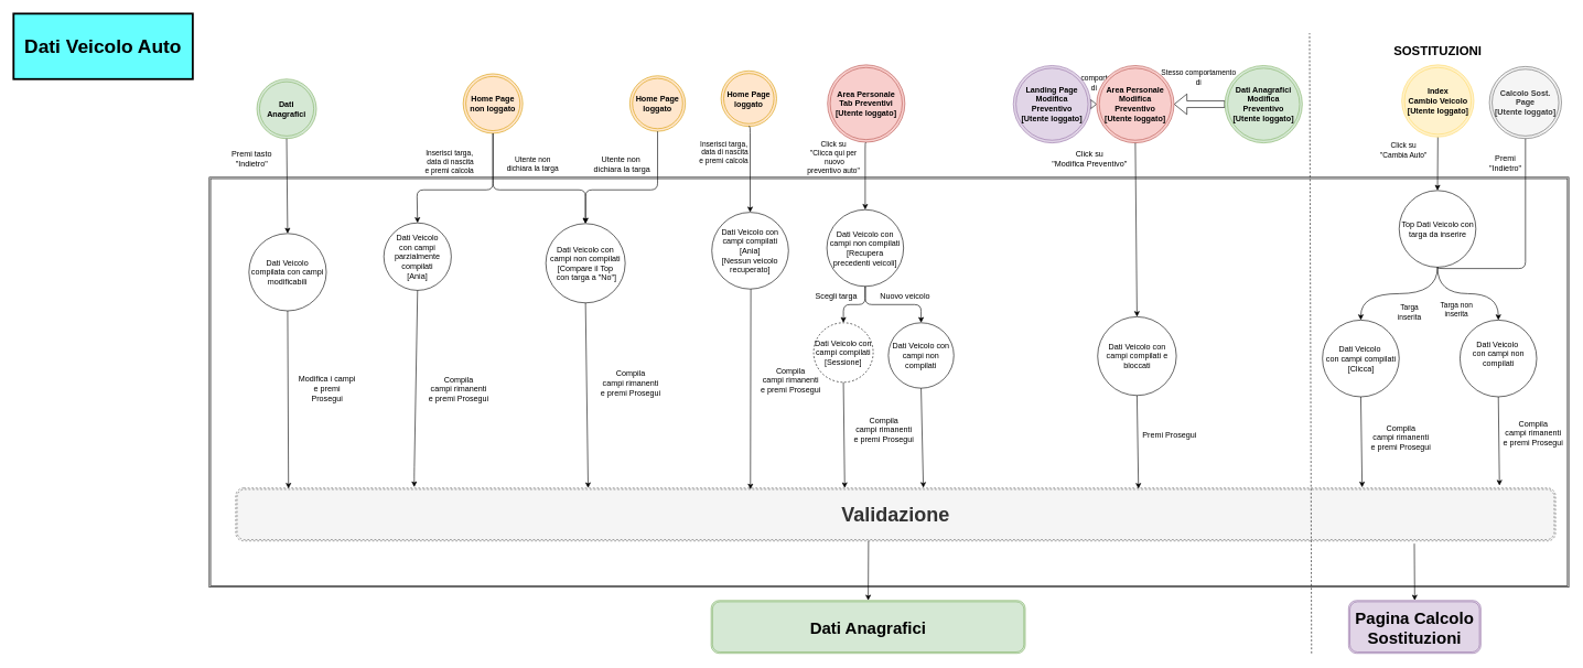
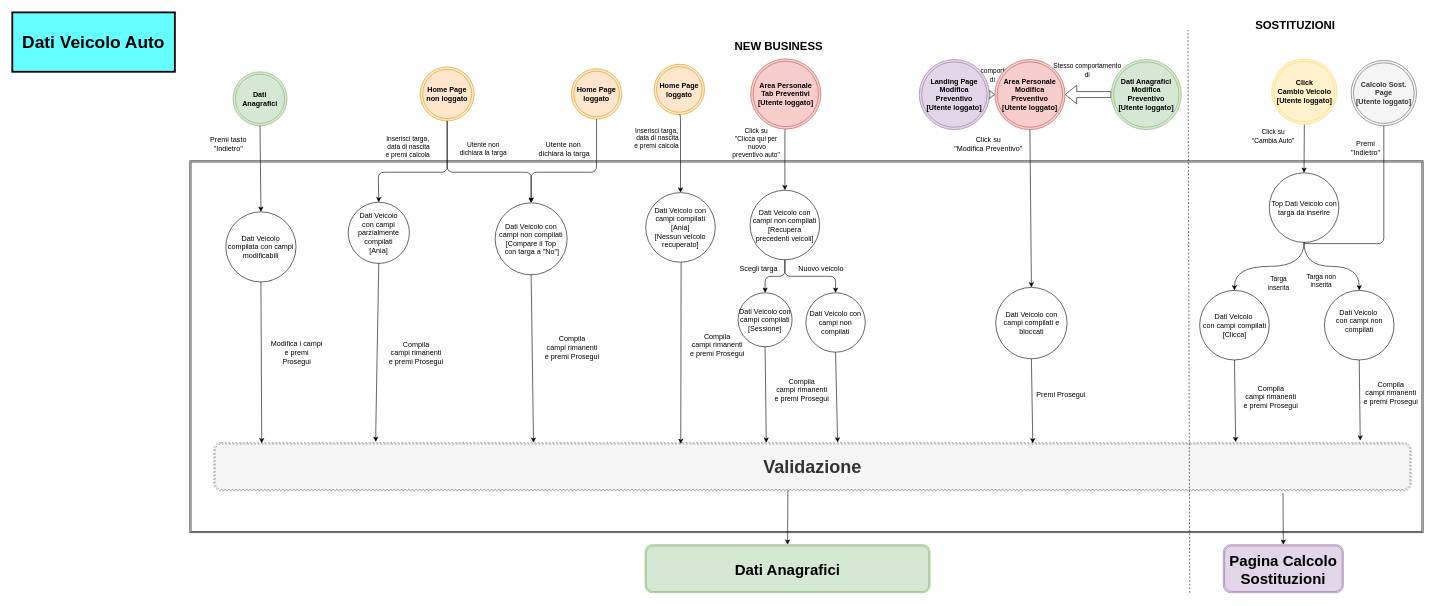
+ <mxCell id="13" value="&lt;b&gt;&lt;font style=&quot;font-size: 19px&quot;&gt;NEW BUSINESS&lt;/font&gt;&lt;/b&gt;" style="text;html=1;strokeColor=none;fillColor=none;align=center;verticalAlign=middle;whiteSpace=wrap;rounded=0;" parent="1" vertex="1"><mxGeometry x="1206" y="67.5" width="184" height="20" as="geometry" /></mxCell>
- <mxCell id="14" value="&lt;b&gt;&lt;font style=&quot;font-size: 19px&quot;&gt;SOSTITUZIONI&lt;/font&gt;&lt;/b&gt;" style="text;html=1;strokeColor=none;fillColor=none;align=center;verticalAlign=middle;whiteSpace=wrap;rounded=0;" parent="1" vertex="1"><mxGeometry x="2082" y="68" width="184" height="20" as="geometry" /></mxCell>
+ <mxCell id="14" value="&lt;b&gt;&lt;font style=&quot;font-size: 19px&quot;&gt;SOSTITUZIONI&lt;/font&gt;&lt;/b&gt;" style="text;html=1;strokeColor=none;fillColor=none;align=center;verticalAlign=middle;whiteSpace=wrap;rounded=0;" parent="1" vertex="1"><mxGeometry x="2067" y="33" width="184" height="20" as="geometry" /></mxCell>
- <mxCell id="19" value="&lt;b&gt;Index &lt;br&gt;Cambio Veicolo&lt;br&gt;[Utente loggato]&lt;/b&gt;&lt;br&gt;" style="ellipse;shape=doubleEllipse;whiteSpace=wrap;html=1;aspect=fixed;fillColor=#fff2cc;strokeColor=#FFD966;" parent="1" vertex="1"><mxGeometry x="2119.5" y="97.5" width="109" height="109" as="geometry" /></mxCell>
+ <mxCell id="19" value="&lt;b&gt;Click &lt;br&gt;Cambio Veicolo&lt;br&gt;[Utente loggato]&lt;/b&gt;&lt;br&gt;" style="ellipse;shape=doubleEllipse;whiteSpace=wrap;html=1;aspect=fixed;fillColor=#fff2cc;strokeColor=#FFD966;" parent="1" vertex="1"><mxGeometry x="2119.5" y="97.5" width="109" height="109" as="geometry" /></mxCell>
- <mxCell id="45" value="Dati Veicolo con campi compilati&lt;br&gt;[Sessione]&lt;br&gt;" style="ellipse;whiteSpace=wrap;html=1;aspect=fixed;dashed=1;" parent="1" vertex="1"><mxGeometry x="1230" y="487.5" width="90" height="90" as="geometry" /></mxCell>
+ <mxCell id="45" value="Dati Veicolo con campi compilati&lt;br&gt;[Sessione]&lt;br&gt;" style="ellipse;whiteSpace=wrap;html=1;aspect=fixed;" parent="1" vertex="1"><mxGeometry x="1230" y="487.5" width="90" height="90" as="geometry" /></mxCell>
